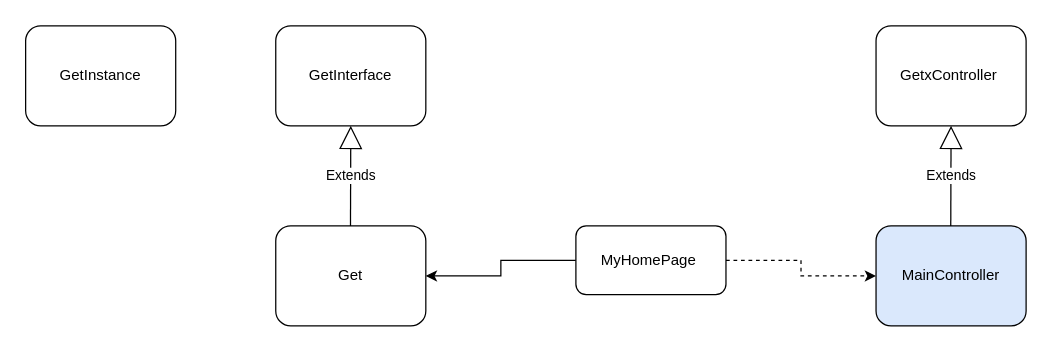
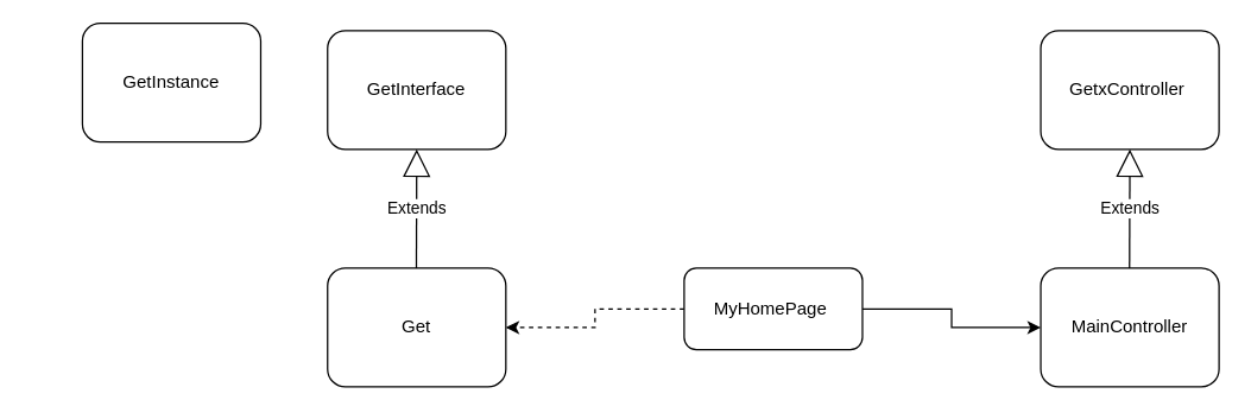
- <mxCell id="11" value="GetInstance" style="rounded=1;whiteSpace=wrap;html=1;" vertex="1" parent="1"><mxGeometry x="20" y="20" width="120" height="80" as="geometry" /></mxCell>
+ <mxCell id="11" value="GetInstance" style="rounded=1;whiteSpace=wrap;html=1;" vertex="1" parent="1"><mxGeometry x="55" y="15" width="120" height="80" as="geometry" /></mxCell>
- <mxCell id="2" style="edgeStyle=orthogonalEdgeStyle;rounded=0;orthogonalLoop=1;jettySize=auto;html=1;exitX=1;exitY=0.5;exitDx=0;exitDy=0;entryX=0;entryY=0.5;entryDx=0;entryDy=0;dashed=1;" edge="1" parent="1" source="4" target="5"><mxGeometry relative="1" as="geometry" /></mxCell>
+ <mxCell id="2" style="edgeStyle=orthogonalEdgeStyle;rounded=0;orthogonalLoop=1;jettySize=auto;html=1;exitX=1;exitY=0.5;exitDx=0;exitDy=0;entryX=0;entryY=0.5;entryDx=0;entryDy=0;dashed=0;" edge="1" parent="1" source="4" target="5"><mxGeometry relative="1" as="geometry" /></mxCell>
- <mxCell id="3" style="edgeStyle=orthogonalEdgeStyle;rounded=0;orthogonalLoop=1;jettySize=auto;html=1;exitX=0;exitY=0.5;exitDx=0;exitDy=0;dashed=0;" edge="1" parent="1" source="4" target="8"><mxGeometry relative="1" as="geometry" /></mxCell>
+ <mxCell id="3" style="edgeStyle=orthogonalEdgeStyle;rounded=0;orthogonalLoop=1;jettySize=auto;html=1;exitX=0;exitY=0.5;exitDx=0;exitDy=0;dashed=1;" edge="1" parent="1" source="4" target="8"><mxGeometry relative="1" as="geometry" /></mxCell>
- <mxCell id="5" value="MainController" style="rounded=1;whiteSpace=wrap;html=1;fillColor=#dae8fc;" vertex="1" parent="1"><mxGeometry x="700" y="180" width="120" height="80" as="geometry" /></mxCell>
+ <mxCell id="5" value="MainController" style="rounded=1;whiteSpace=wrap;html=1;" vertex="1" parent="1"><mxGeometry x="700" y="180" width="120" height="80" as="geometry" /></mxCell>
